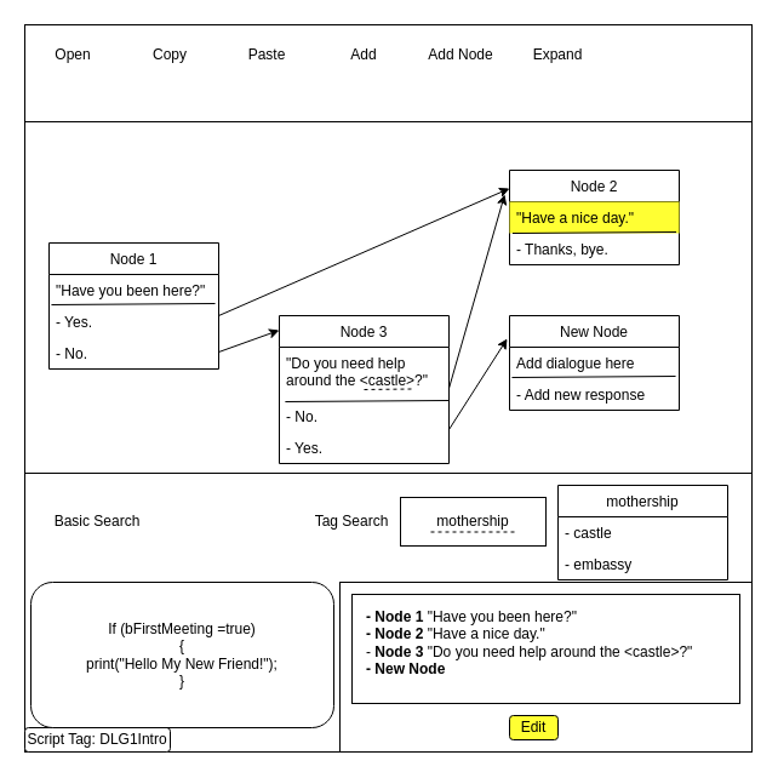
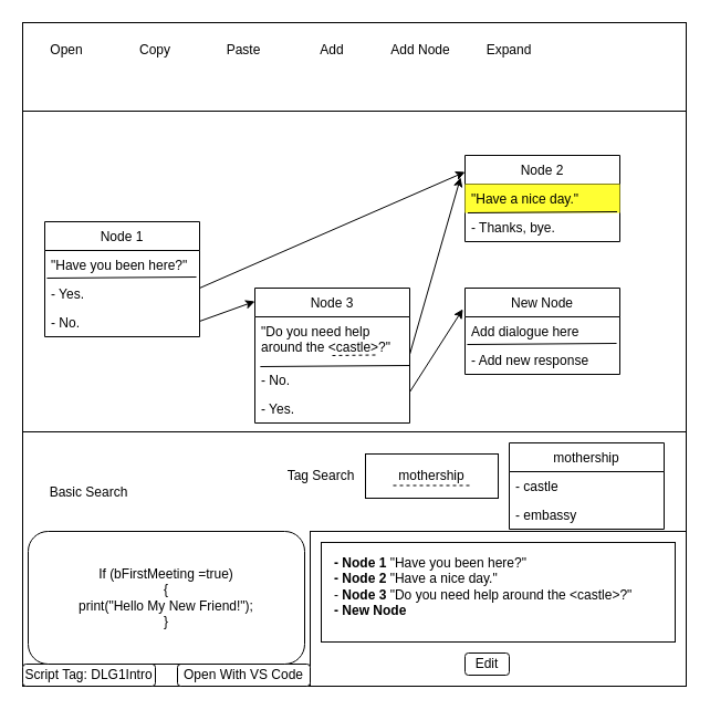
- <mxCell id="44" value="Basic Search" style="text;html=1;strokeColor=none;fillColor=none;align=center;verticalAlign=middle;whiteSpace=wrap;rounded=0;" parent="1" vertex="1"><mxGeometry x="40" y="410" width="80" height="40" as="geometry" /></mxCell>
+ <mxCell id="44" value="Basic Search" style="text;html=1;strokeColor=none;fillColor=none;align=center;verticalAlign=middle;whiteSpace=wrap;rounded=0;" parent="1" vertex="1"><mxGeometry x="40" y="425" width="80" height="40" as="geometry" /></mxCell>
- <mxCell id="39" value="Edit" style="rounded=1;whiteSpace=wrap;html=1;fillColor=#ffff33;" parent="1" vertex="1"><mxGeometry x="420" y="590" width="40" height="20" as="geometry" /></mxCell>
+ <mxCell id="39" value="Edit" style="rounded=1;whiteSpace=wrap;html=1;" parent="1" vertex="1"><mxGeometry x="420" y="590" width="40" height="20" as="geometry" /></mxCell>
+ <mxCell id="45" value="Open With VS Code" style="rounded=1;whiteSpace=wrap;html=1;" vertex="1" parent="1"><mxGeometry x="160" y="600" width="120" height="20" as="geometry" /></mxCell>
